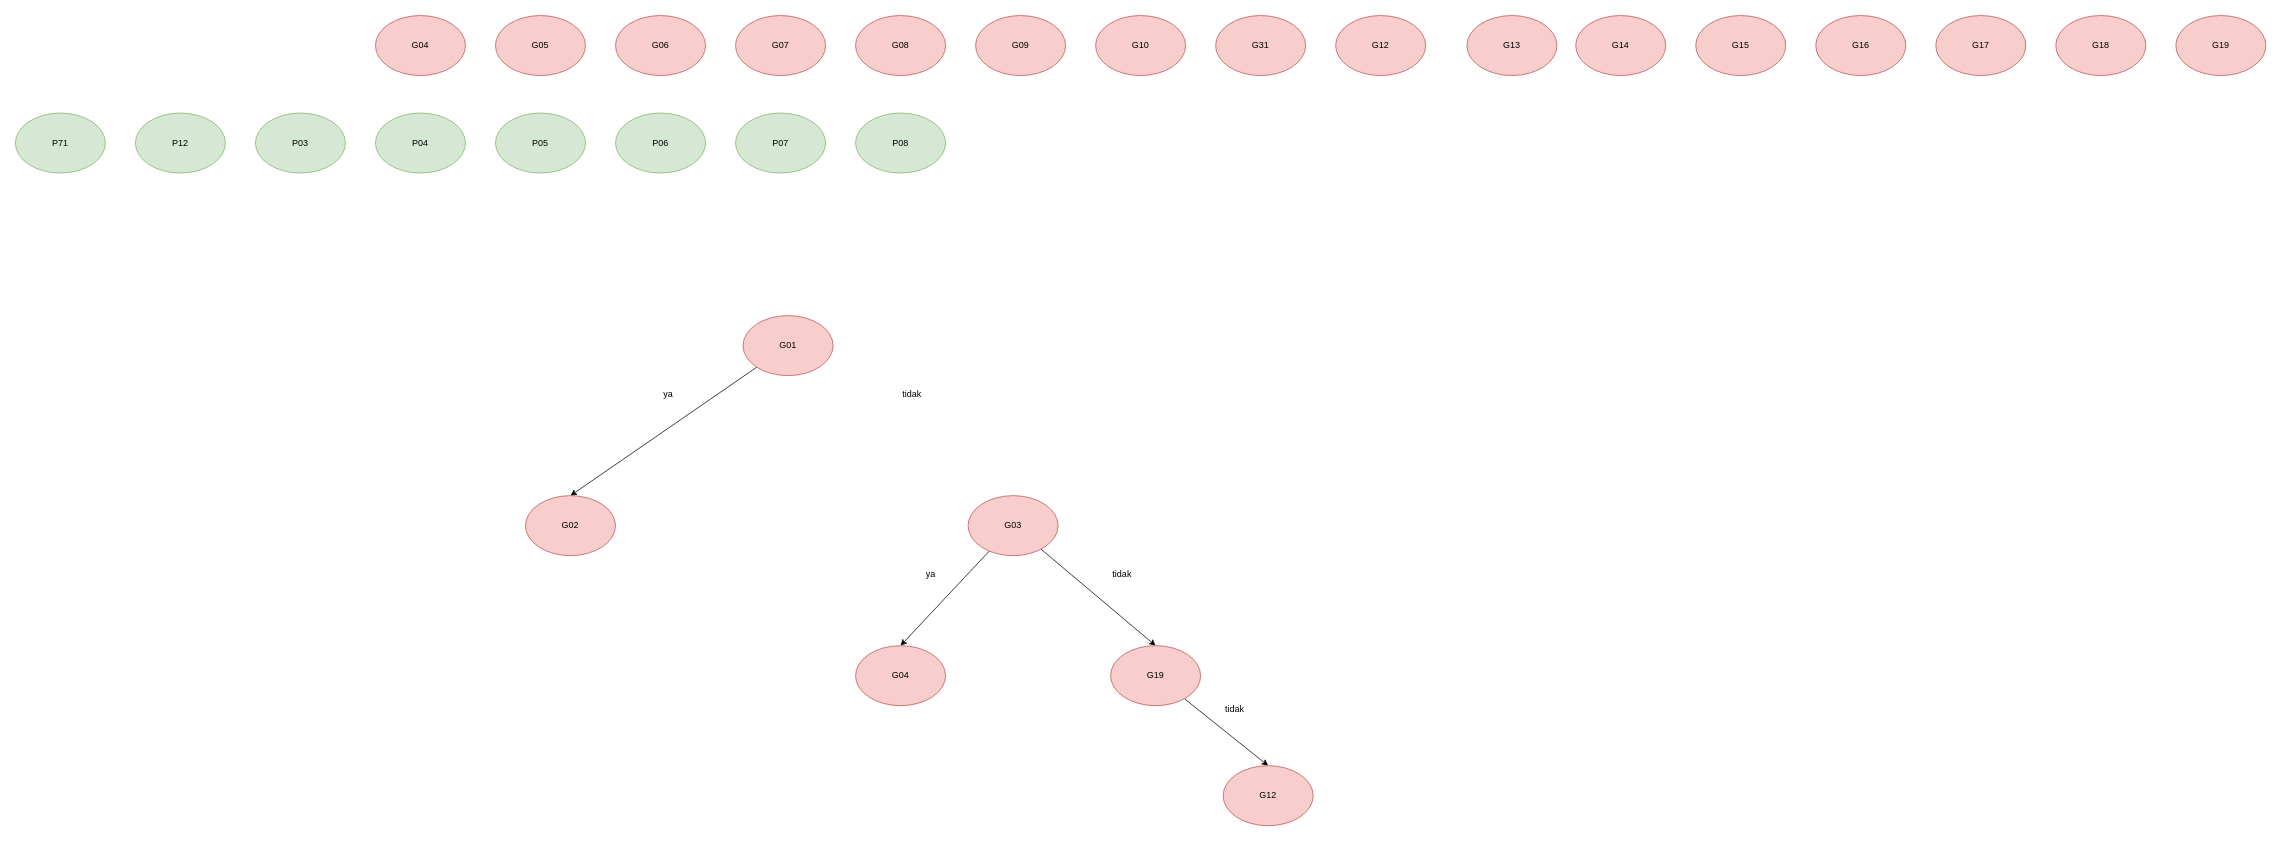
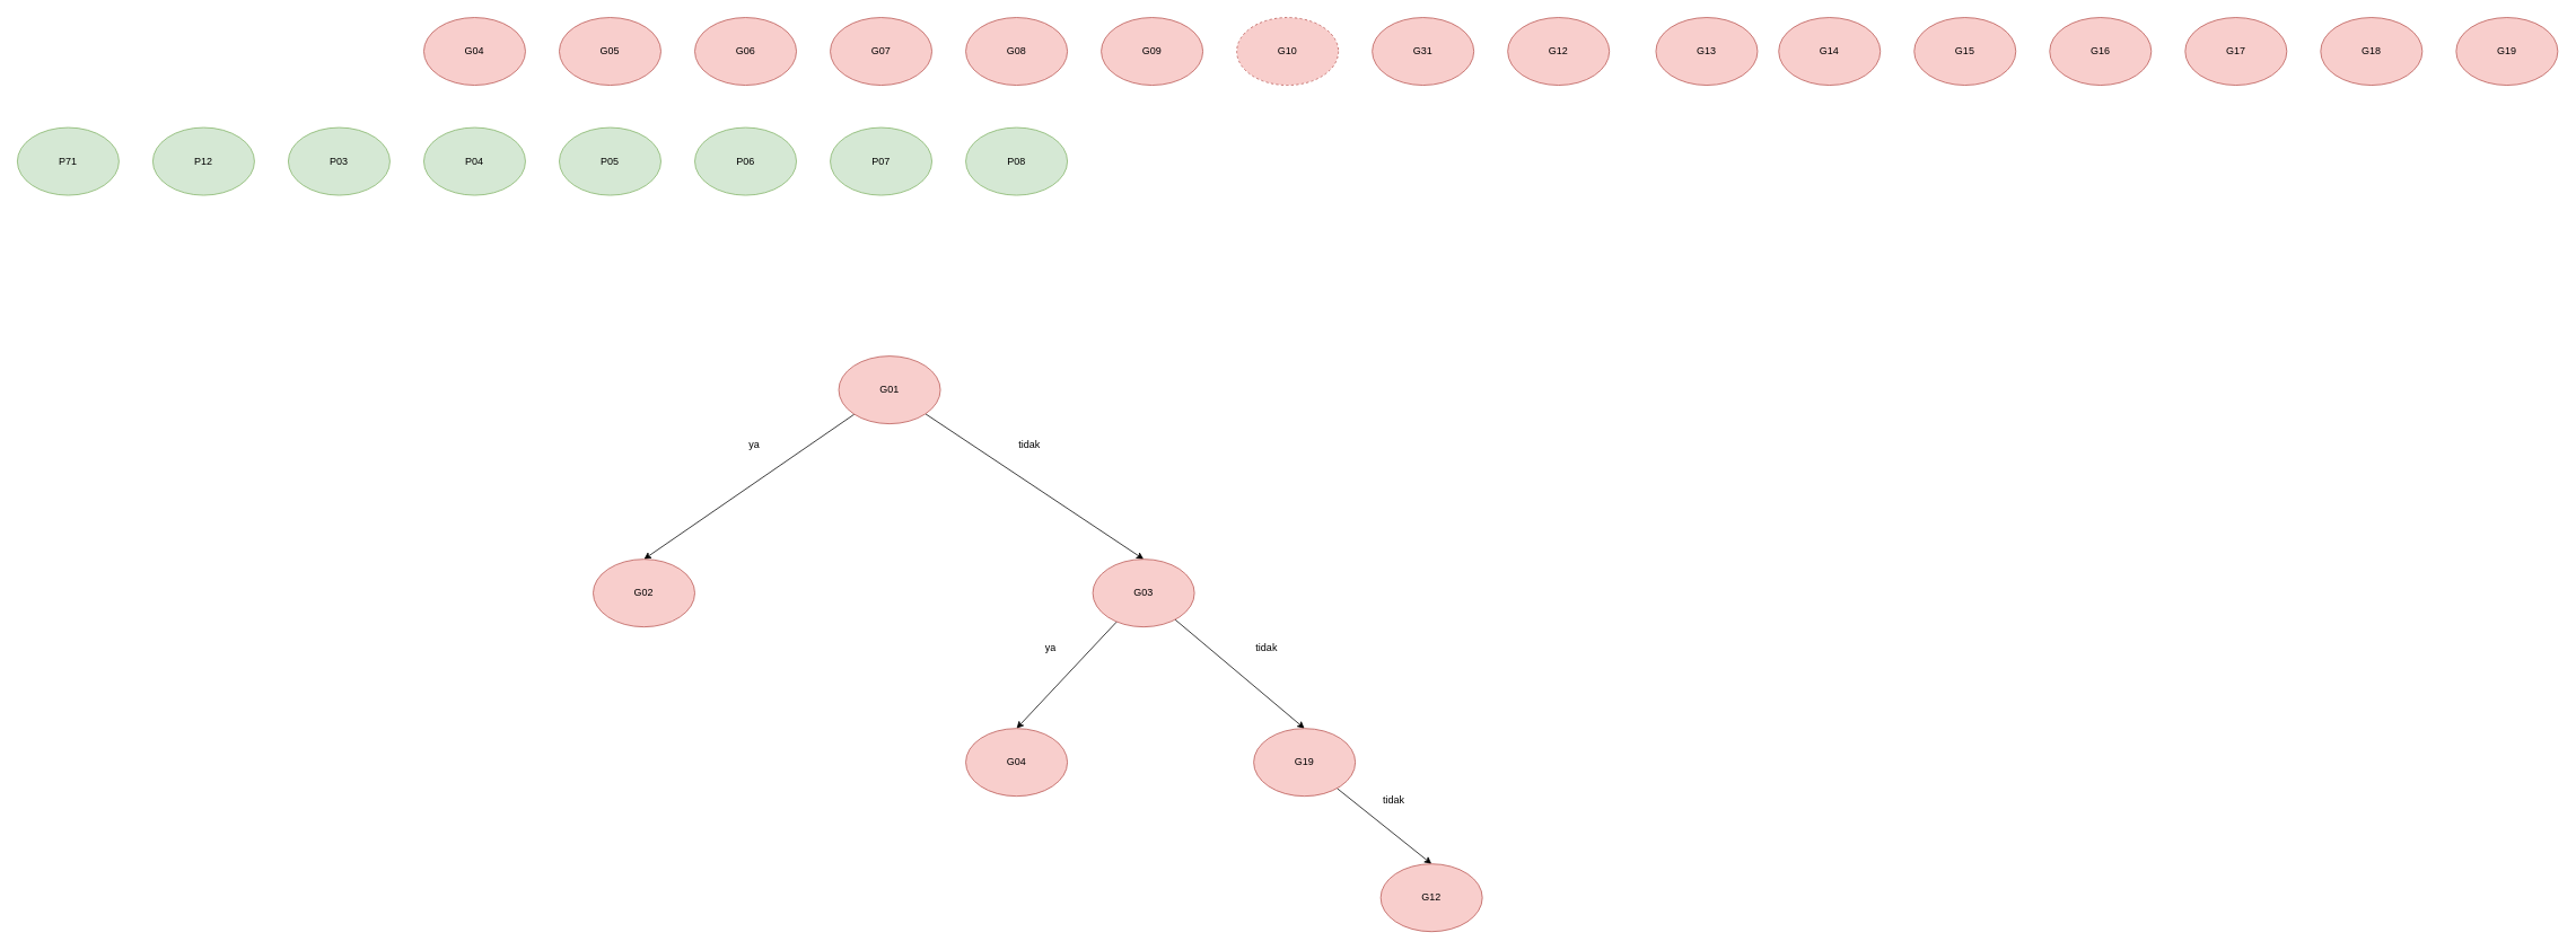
- <mxCell id="15" value="G10" style="ellipse;whiteSpace=wrap;html=1;fillColor=#f8cecc;strokeColor=#b85450;" vertex="1" parent="1"><mxGeometry x="1460" width="120" height="80" as="geometry" y="20" /></mxCell>
+ <mxCell id="15" value="G10" style="ellipse;whiteSpace=wrap;html=1;fillColor=#f8cecc;strokeColor=#b85450;dashed=1;" vertex="1" parent="1"><mxGeometry x="1460" width="120" height="80" as="geometry" y="20" /></mxCell>
+ <mxCell id="3" style="edgeStyle=none;rounded=0;orthogonalLoop=1;jettySize=auto;html=1;entryX=0.5;entryY=0;entryDx=0;entryDy=0;" edge="1" parent="1" source="4" target="8"><mxGeometry relative="1" as="geometry" /></mxCell>
